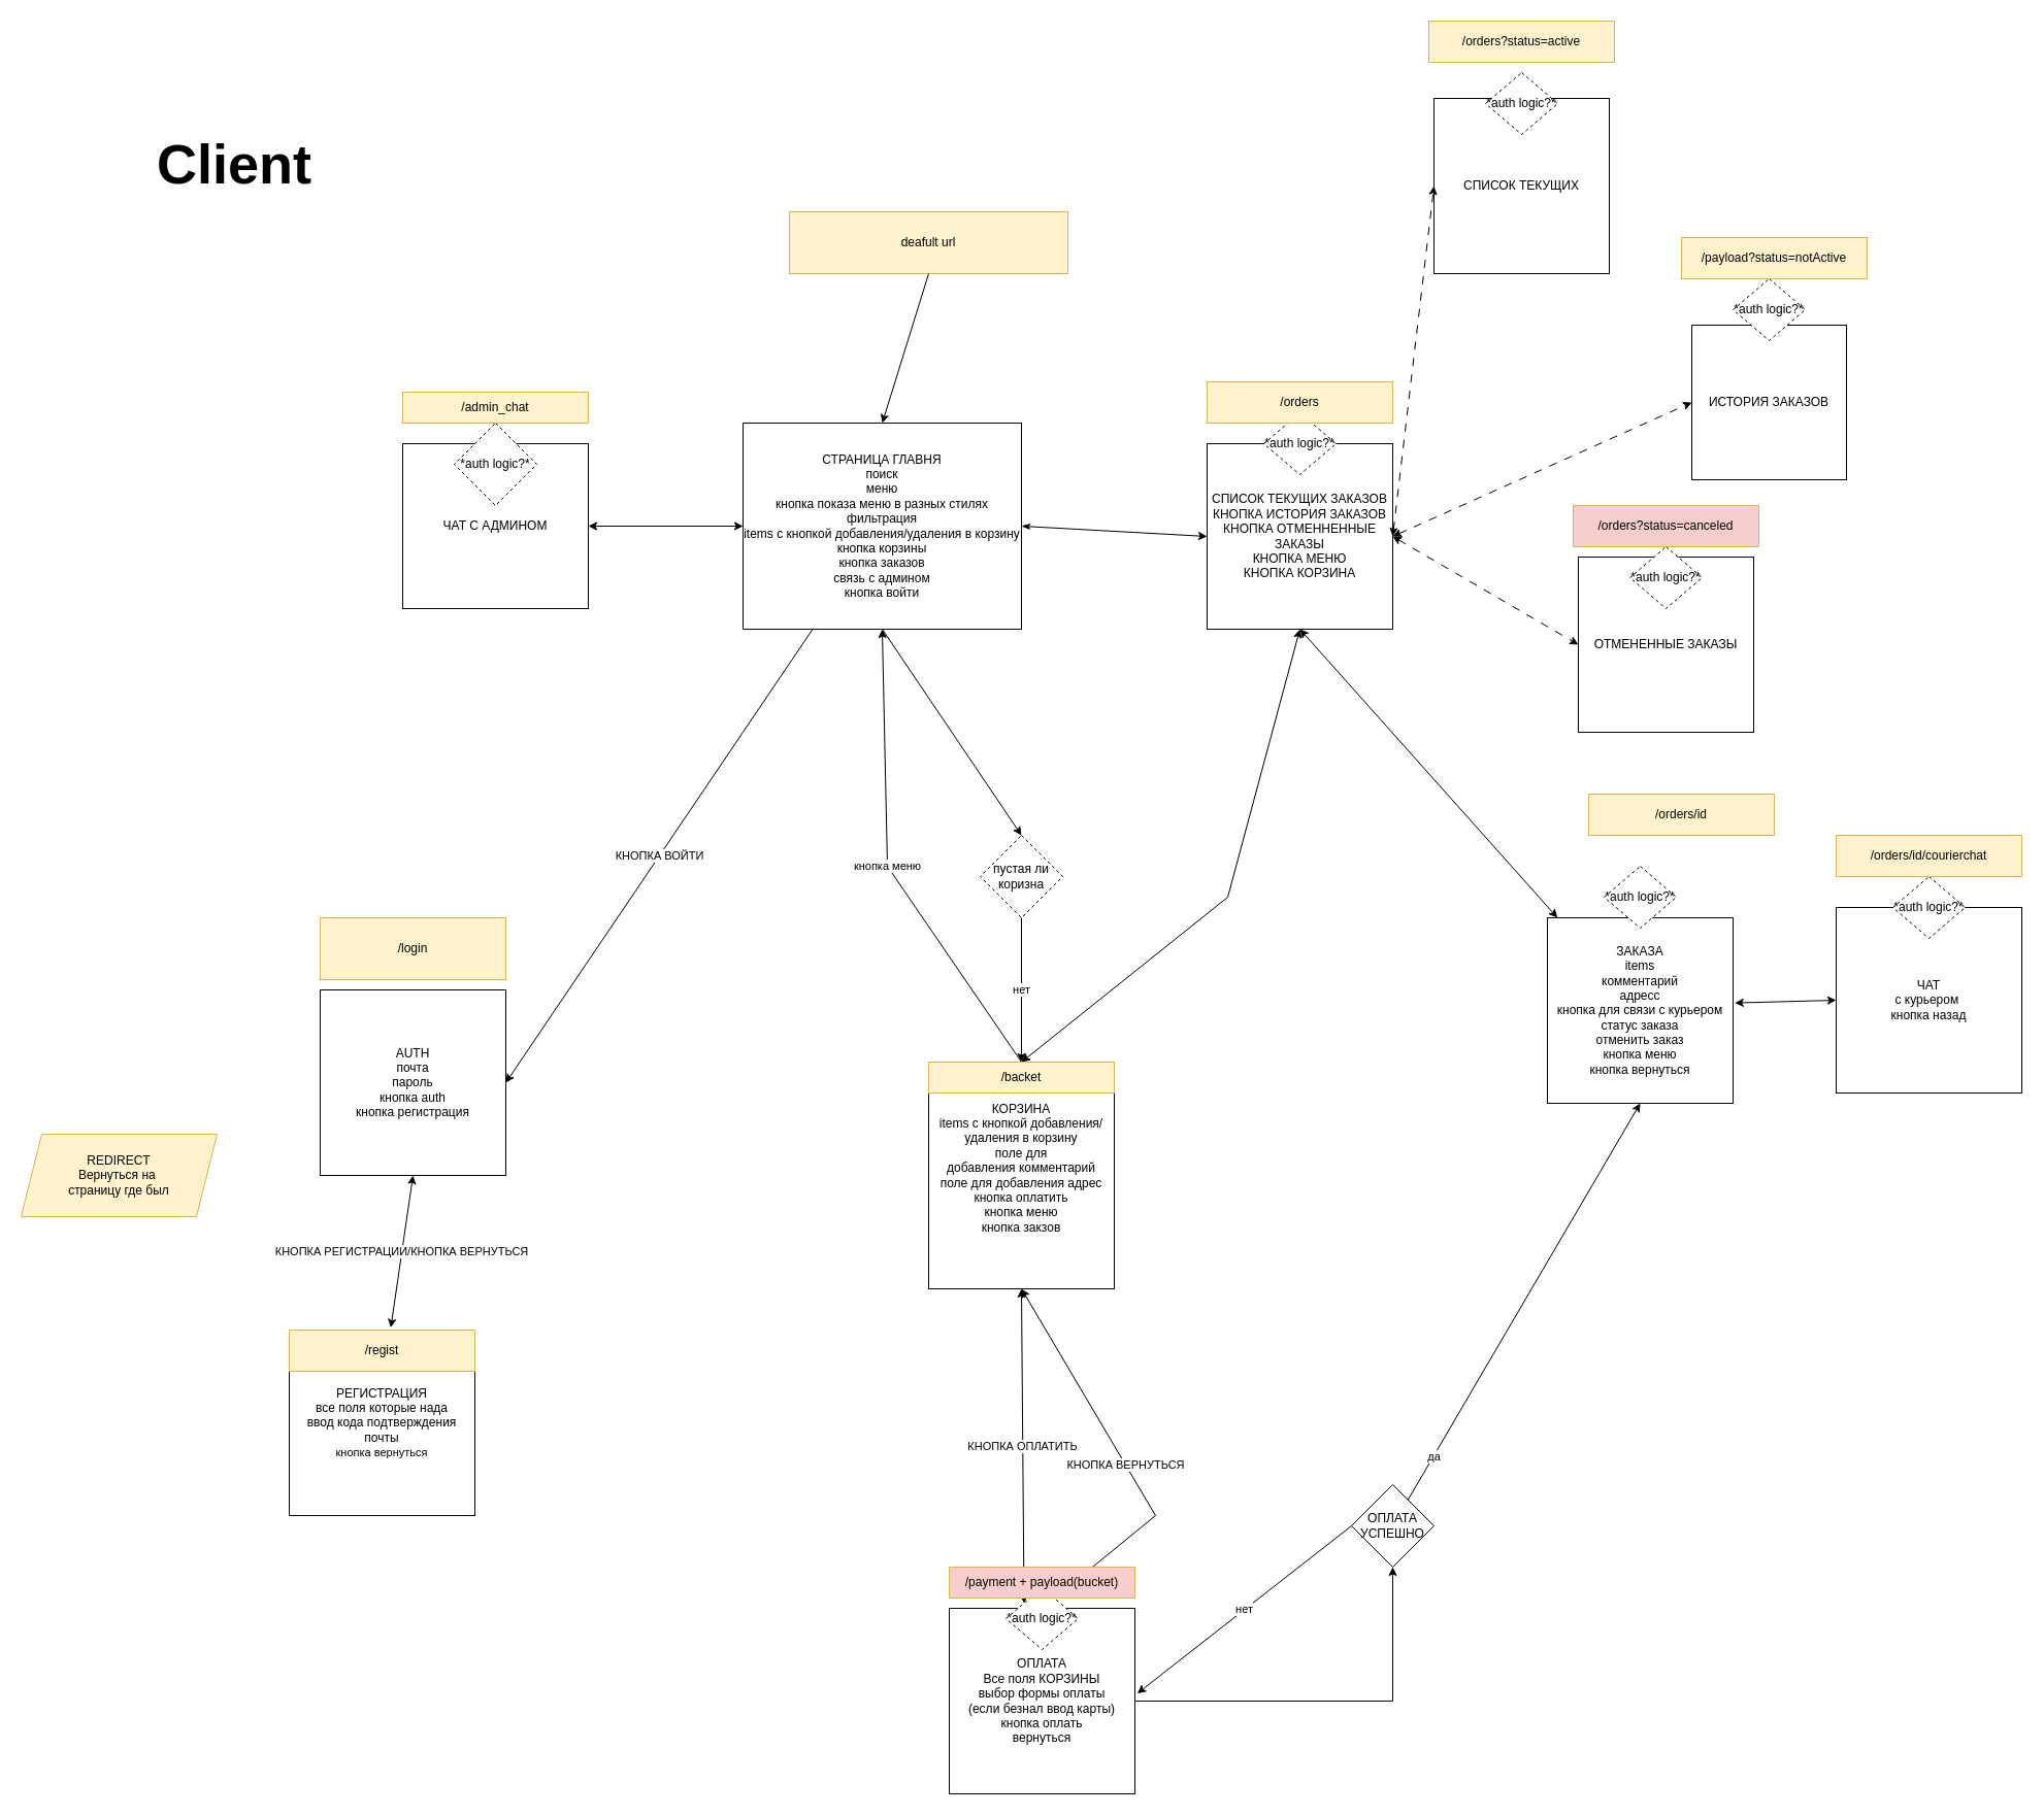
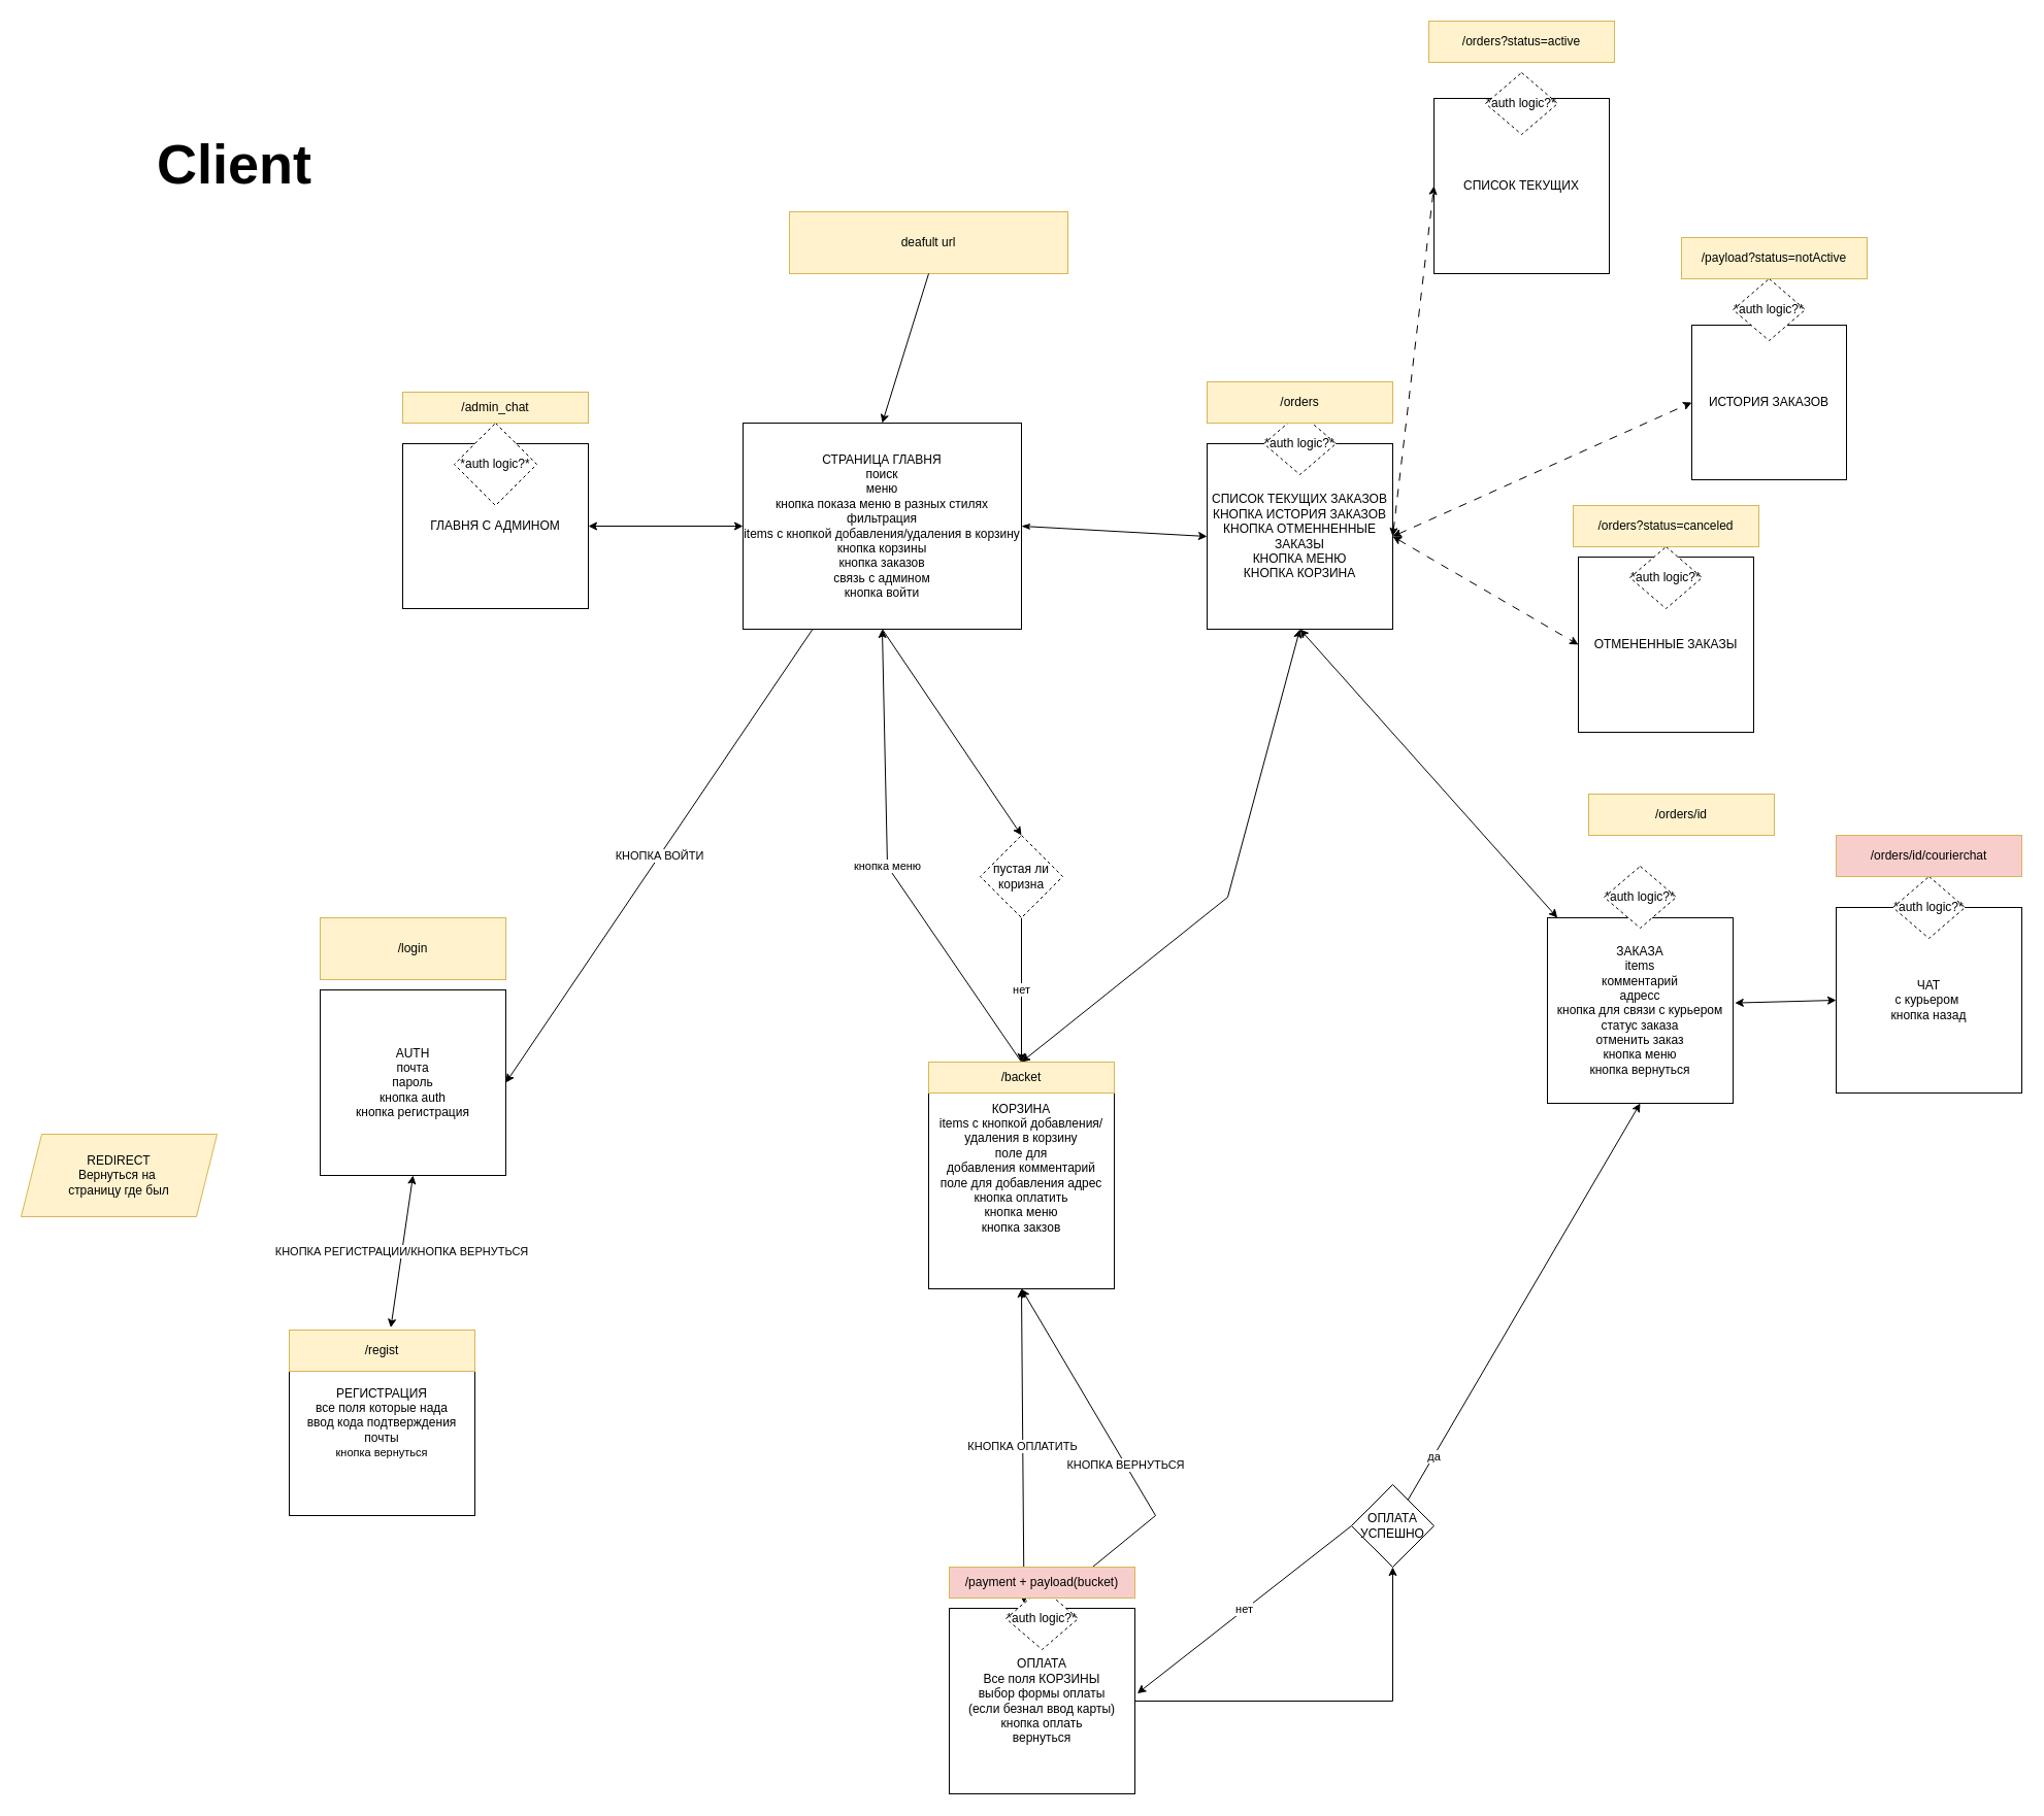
- <mxCell id="19" value="ЧАТ С АДМИНОМ" style="rounded=0;whiteSpace=wrap;html=1;" vertex="1" parent="1"><mxGeometry x="390" y="430" width="180" height="160" as="geometry" /></mxCell>
+ <mxCell id="19" value="ГЛАВНЯ С АДМИНОМ" style="rounded=0;whiteSpace=wrap;html=1;" vertex="1" parent="1"><mxGeometry x="390" y="430" width="180" height="160" as="geometry" /></mxCell>
- <mxCell id="46" value="/orders?status=canceled" style="rounded=0;whiteSpace=wrap;html=1;fillColor=#f8cecc;strokeColor=#d6b656;" vertex="1" parent="1"><mxGeometry x="1525" y="490" width="180" height="40" as="geometry" /></mxCell>
+ <mxCell id="46" value="/orders?status=canceled" style="rounded=0;whiteSpace=wrap;html=1;fillColor=#fff2cc;strokeColor=#d6b656;" vertex="1" parent="1"><mxGeometry x="1525" y="490" width="180" height="40" as="geometry" /></mxCell>
- <mxCell id="48" value="/orders/id/courierchat" style="rounded=0;whiteSpace=wrap;html=1;fillColor=#fff2cc;strokeColor=#d6b656;" vertex="1" parent="1"><mxGeometry x="1780" y="810" width="180" height="40" as="geometry" /></mxCell>
+ <mxCell id="48" value="/orders/id/courierchat" style="rounded=0;whiteSpace=wrap;html=1;fillColor=#f8cecc;strokeColor=#d6b656;" vertex="1" parent="1"><mxGeometry x="1780" y="810" width="180" height="40" as="geometry" /></mxCell>
